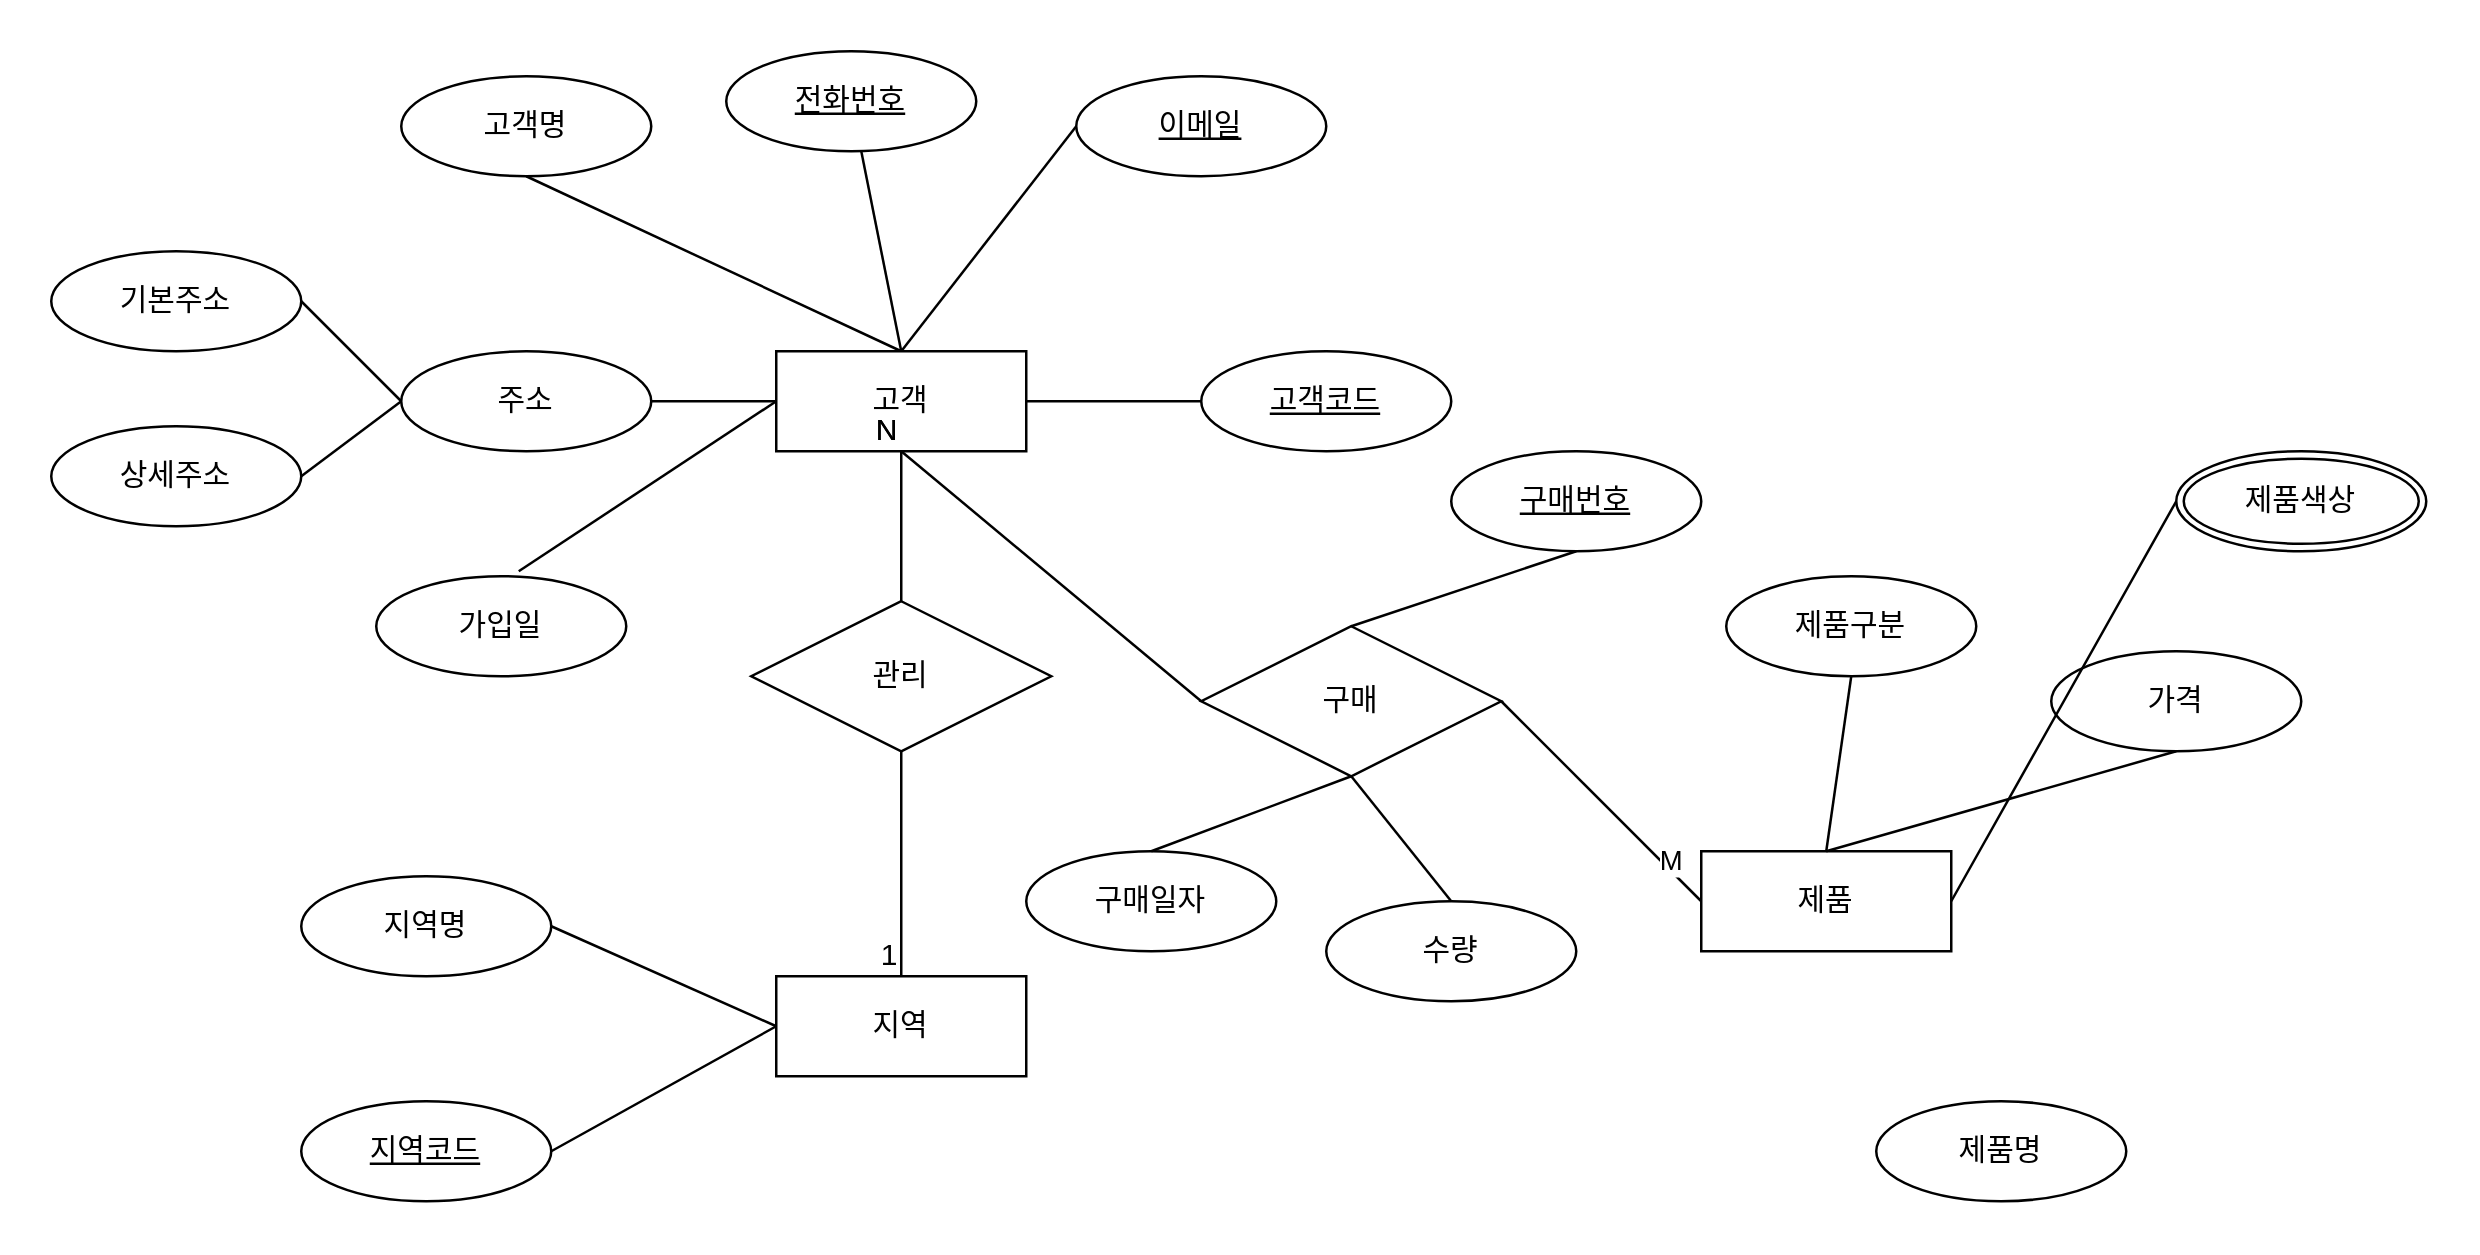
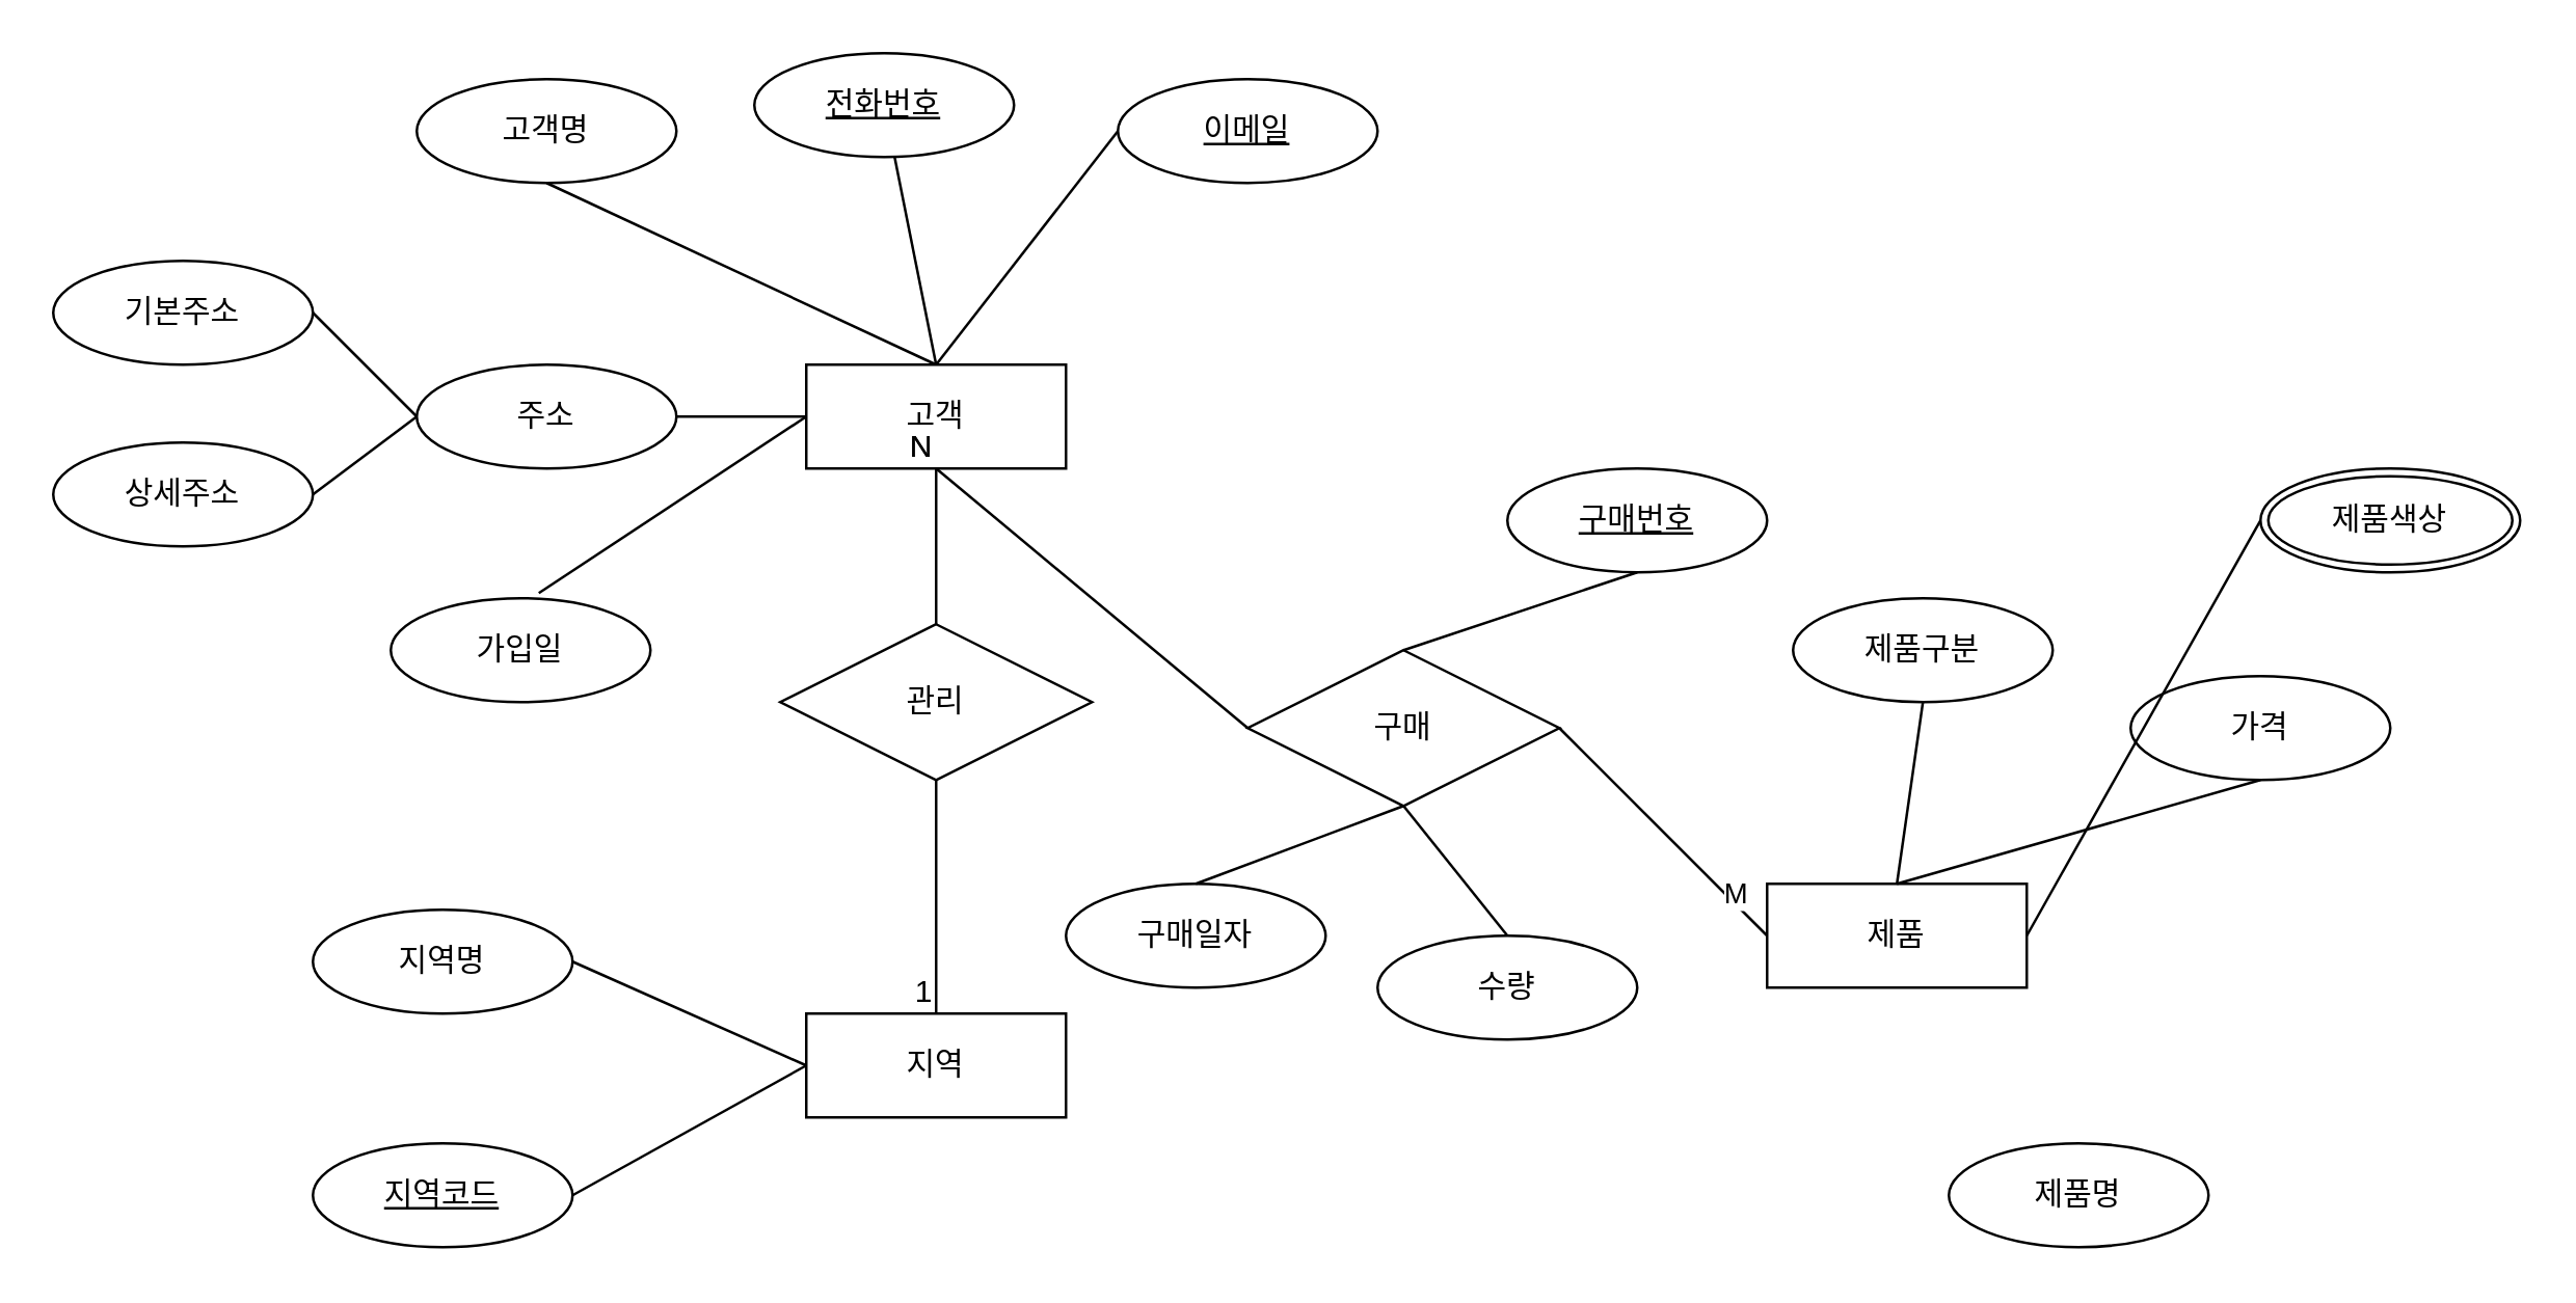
- <mxCell id="11" style="rounded=0;orthogonalLoop=1;jettySize=auto;html=1;exitX=1;exitY=0.5;exitDx=0;exitDy=0;entryX=0;entryY=0.5;entryDx=0;entryDy=0;endArrow=none;endFill=0;" edge="1" parent="1" source="3" target="9"><mxGeometry relative="1" as="geometry"><mxPoint x="370" y="150" as="sourcePoint" /><mxPoint x="490" y="110" as="targetPoint" /></mxGeometry></mxCell>
- <mxCell id="9" value="고객코드" style="ellipse;whiteSpace=wrap;html=1;align=center;fontStyle=4;" vertex="1" parent="1"><mxGeometry x="480" y="140" width="100" height="40" as="geometry" /></mxCell>
